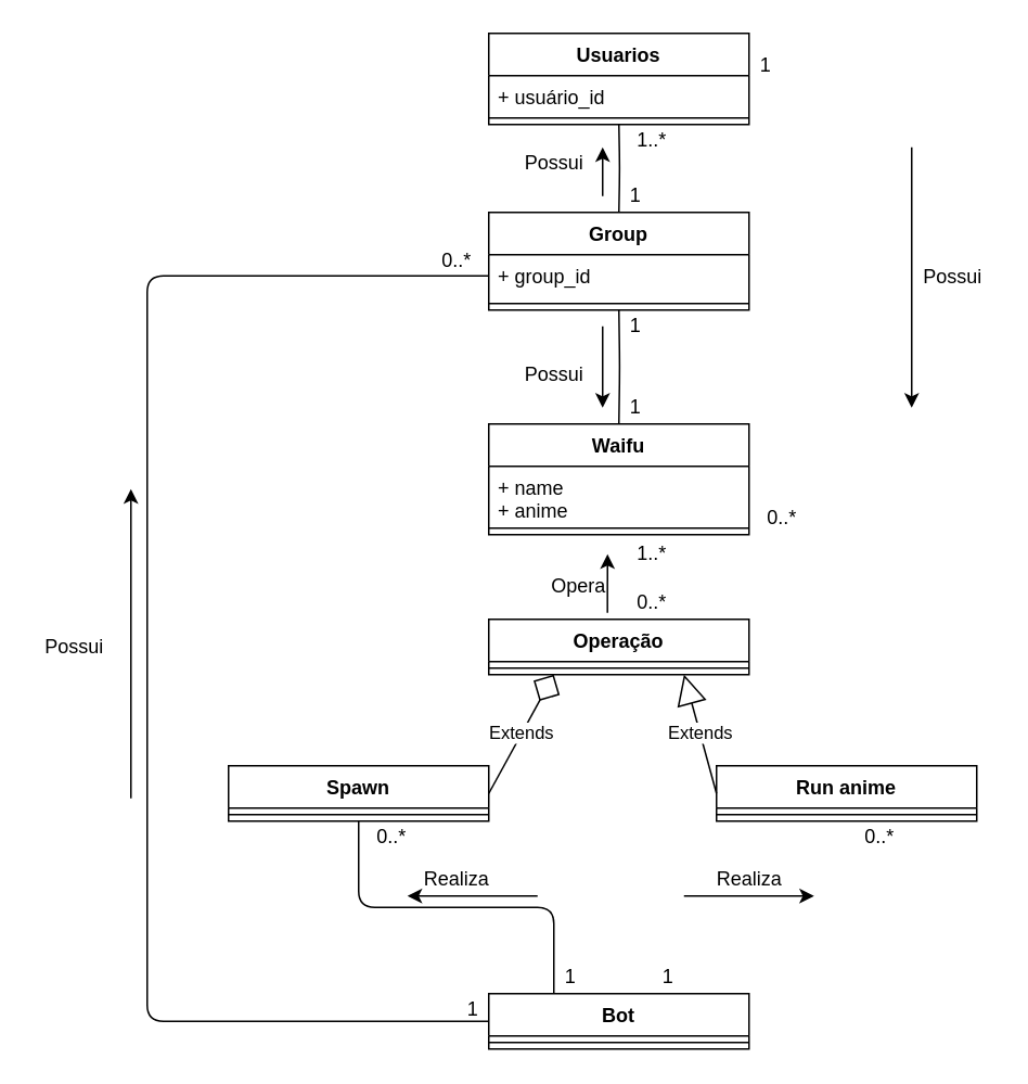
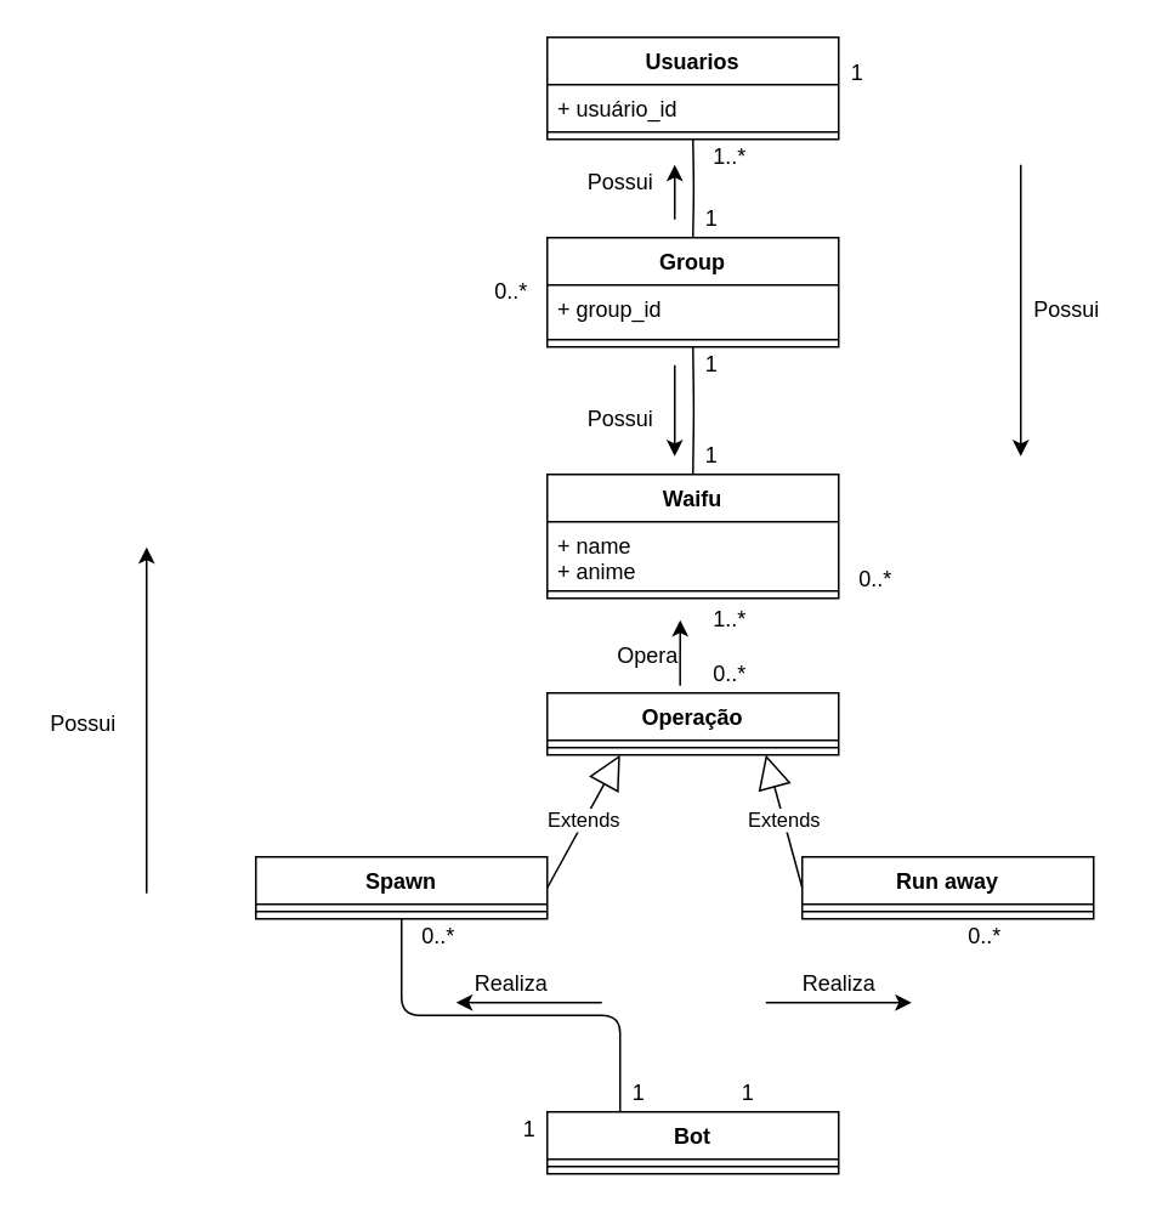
- <mxCell id="22" value="" style="endArrow=none;html=1;entryX=0;entryY=0.5;entryDx=0;entryDy=0;exitX=0;exitY=0.5;exitDx=0;exitDy=0;edgeStyle=orthogonalEdgeStyle;" edge="1" parent="1" source="11" target="6"><mxGeometry width="50" height="50" relative="1" as="geometry"><mxPoint x="350" y="620" as="sourcePoint" /><mxPoint x="230" y="514" as="targetPoint" /><Array as="points"><mxPoint x="90" y="627" /><mxPoint x="90" y="169" /></Array></mxGeometry></mxCell>
- <mxCell id="19" value="Extends" style="endArrow=diamond;endSize=16;endFill=0;html=1;entryX=0.25;entryY=1;entryDx=0;entryDy=0;exitX=1;exitY=0.5;exitDx=0;exitDy=0;" edge="1" parent="1" source="15" target="13"><mxGeometry width="160" relative="1" as="geometry"><mxPoint x="320" y="570" as="sourcePoint" /><mxPoint x="480" y="570" as="targetPoint" /></mxGeometry></mxCell>
+ <mxCell id="19" value="Extends" style="endArrow=block;endSize=16;endFill=0;html=1;entryX=0.25;entryY=1;entryDx=0;entryDy=0;exitX=1;exitY=0.5;exitDx=0;exitDy=0;" edge="1" parent="1" source="15" target="13"><mxGeometry width="160" relative="1" as="geometry"><mxPoint x="320" y="570" as="sourcePoint" /><mxPoint x="480" y="570" as="targetPoint" /></mxGeometry></mxCell>
- <mxCell id="17" value="Run anime" style="swimlane;fontStyle=1;align=center;verticalAlign=top;childLayout=stackLayout;horizontal=1;startSize=26;horizontalStack=0;resizeParent=1;resizeParentMax=0;resizeLast=0;collapsible=1;marginBottom=0;" vertex="1" parent="1"><mxGeometry x="440" y="470" width="160" height="34" as="geometry" /></mxCell>
+ <mxCell id="17" value="Run away" style="swimlane;fontStyle=1;align=center;verticalAlign=top;childLayout=stackLayout;horizontal=1;startSize=26;horizontalStack=0;resizeParent=1;resizeParentMax=0;resizeLast=0;collapsible=1;marginBottom=0;" vertex="1" parent="1"><mxGeometry x="440" y="470" width="160" height="34" as="geometry" /></mxCell>
